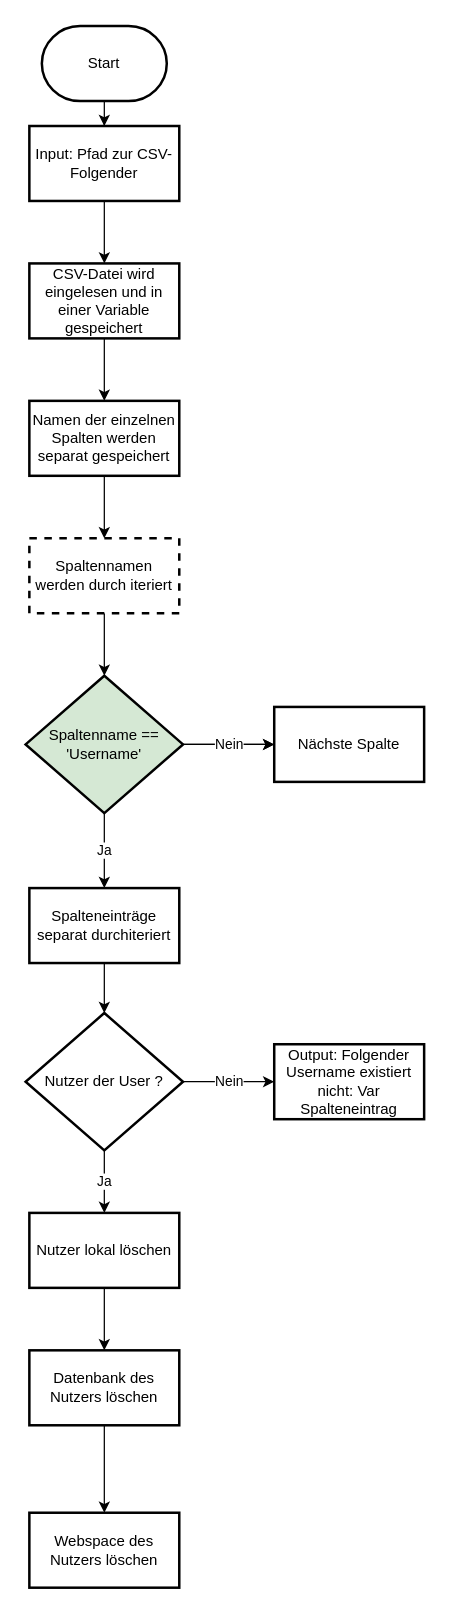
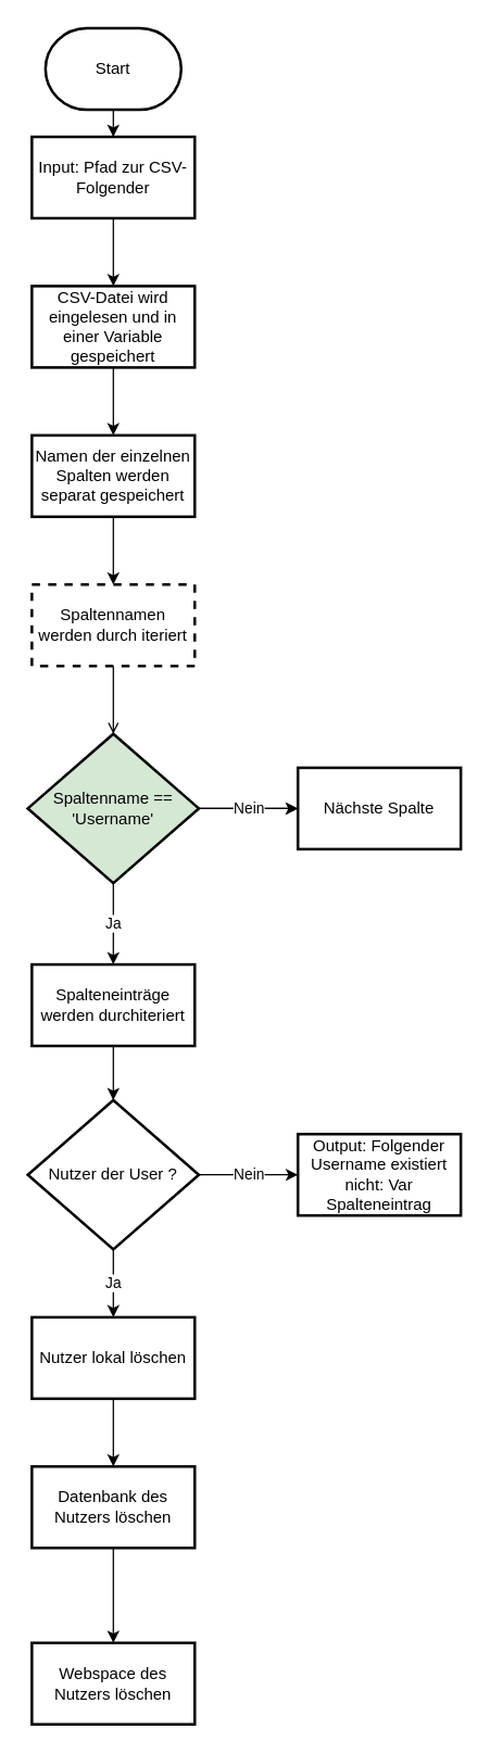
- <mxCell id="14" value="" style="edgeStyle=orthogonalEdgeStyle;rounded=0;orthogonalLoop=1;jettySize=auto;html=1;" edge="1" parent="1" source="15" target="13"><mxGeometry relative="1" as="geometry" /></mxCell>
+ <mxCell id="14" value="" style="edgeStyle=orthogonalEdgeStyle;rounded=0;orthogonalLoop=1;jettySize=auto;html=1;endArrow=open;" edge="1" parent="1" source="15" target="13"><mxGeometry relative="1" as="geometry" /></mxCell>
- <mxCell id="18" value="Spalteneinträge separat durchiteriert" style="whiteSpace=wrap;html=1;strokeWidth=2;" vertex="1" parent="1"><mxGeometry x="23" y="710" width="120" height="60" as="geometry" /></mxCell>
+ <mxCell id="18" value="Spalteneinträge werden durchiteriert" style="whiteSpace=wrap;html=1;strokeWidth=2;" vertex="1" parent="1"><mxGeometry x="23" y="710" width="120" height="60" as="geometry" /></mxCell>
